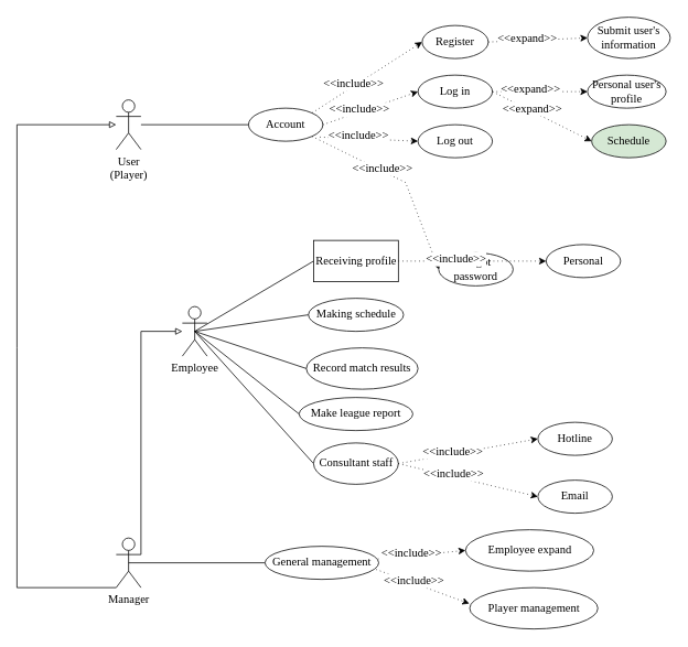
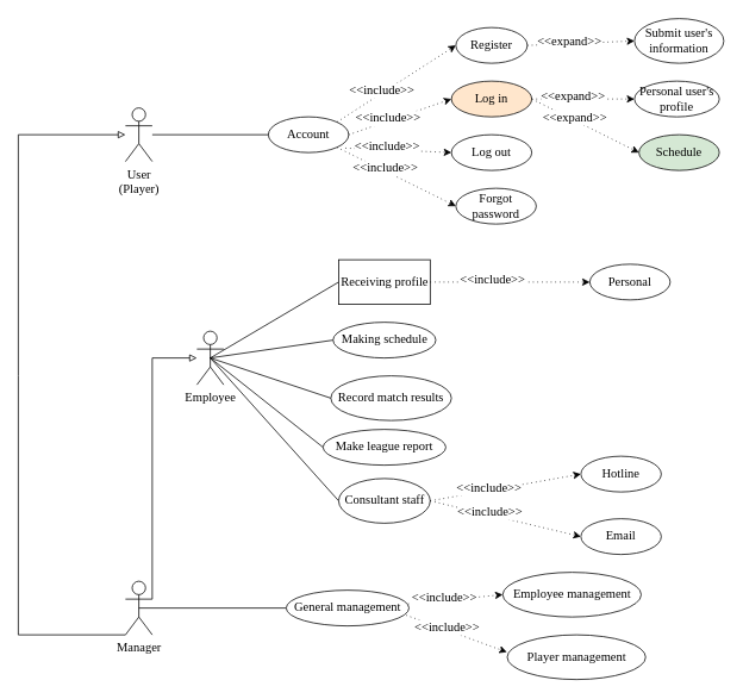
- <mxCell id="15" value="Log in" style="ellipse;whiteSpace=wrap;html=1;fontFamily=Times New Roman;fontSize=14;" vertex="1" parent="1"><mxGeometry x="505" y="90" width="90" height="40" as="geometry" /></mxCell>
+ <mxCell id="15" value="Log in" style="ellipse;whiteSpace=wrap;html=1;fontFamily=Times New Roman;fontSize=14;fillColor=#ffe6cc;" vertex="1" parent="1"><mxGeometry x="505" y="90" width="90" height="40" as="geometry" /></mxCell>
- <mxCell id="17" value="Forgot password" style="ellipse;whiteSpace=wrap;html=1;fontFamily=Times New Roman;fontSize=14;" vertex="1" parent="1"><mxGeometry x="530" y="305" width="90" height="40" as="geometry" /></mxCell>
+ <mxCell id="17" value="Forgot password" style="ellipse;whiteSpace=wrap;html=1;fontFamily=Times New Roman;fontSize=14;" vertex="1" parent="1"><mxGeometry x="510" y="210" width="90" height="40" as="geometry" /></mxCell>
- <mxCell id="54" value="&lt;div style=&quot;text-align: left&quot;&gt;Employee expand&lt;/div&gt;" style="ellipse;whiteSpace=wrap;html=1;fontFamily=Times New Roman;fontSize=14;" vertex="1" parent="1"><mxGeometry x="562.5" y="640" width="155" height="50" as="geometry" /></mxCell>
+ <mxCell id="54" value="&lt;div style=&quot;text-align: left&quot;&gt;Employee management&lt;/div&gt;" style="ellipse;whiteSpace=wrap;html=1;fontFamily=Times New Roman;fontSize=14;" vertex="1" parent="1"><mxGeometry x="562.5" y="640" width="155" height="50" as="geometry" /></mxCell>
